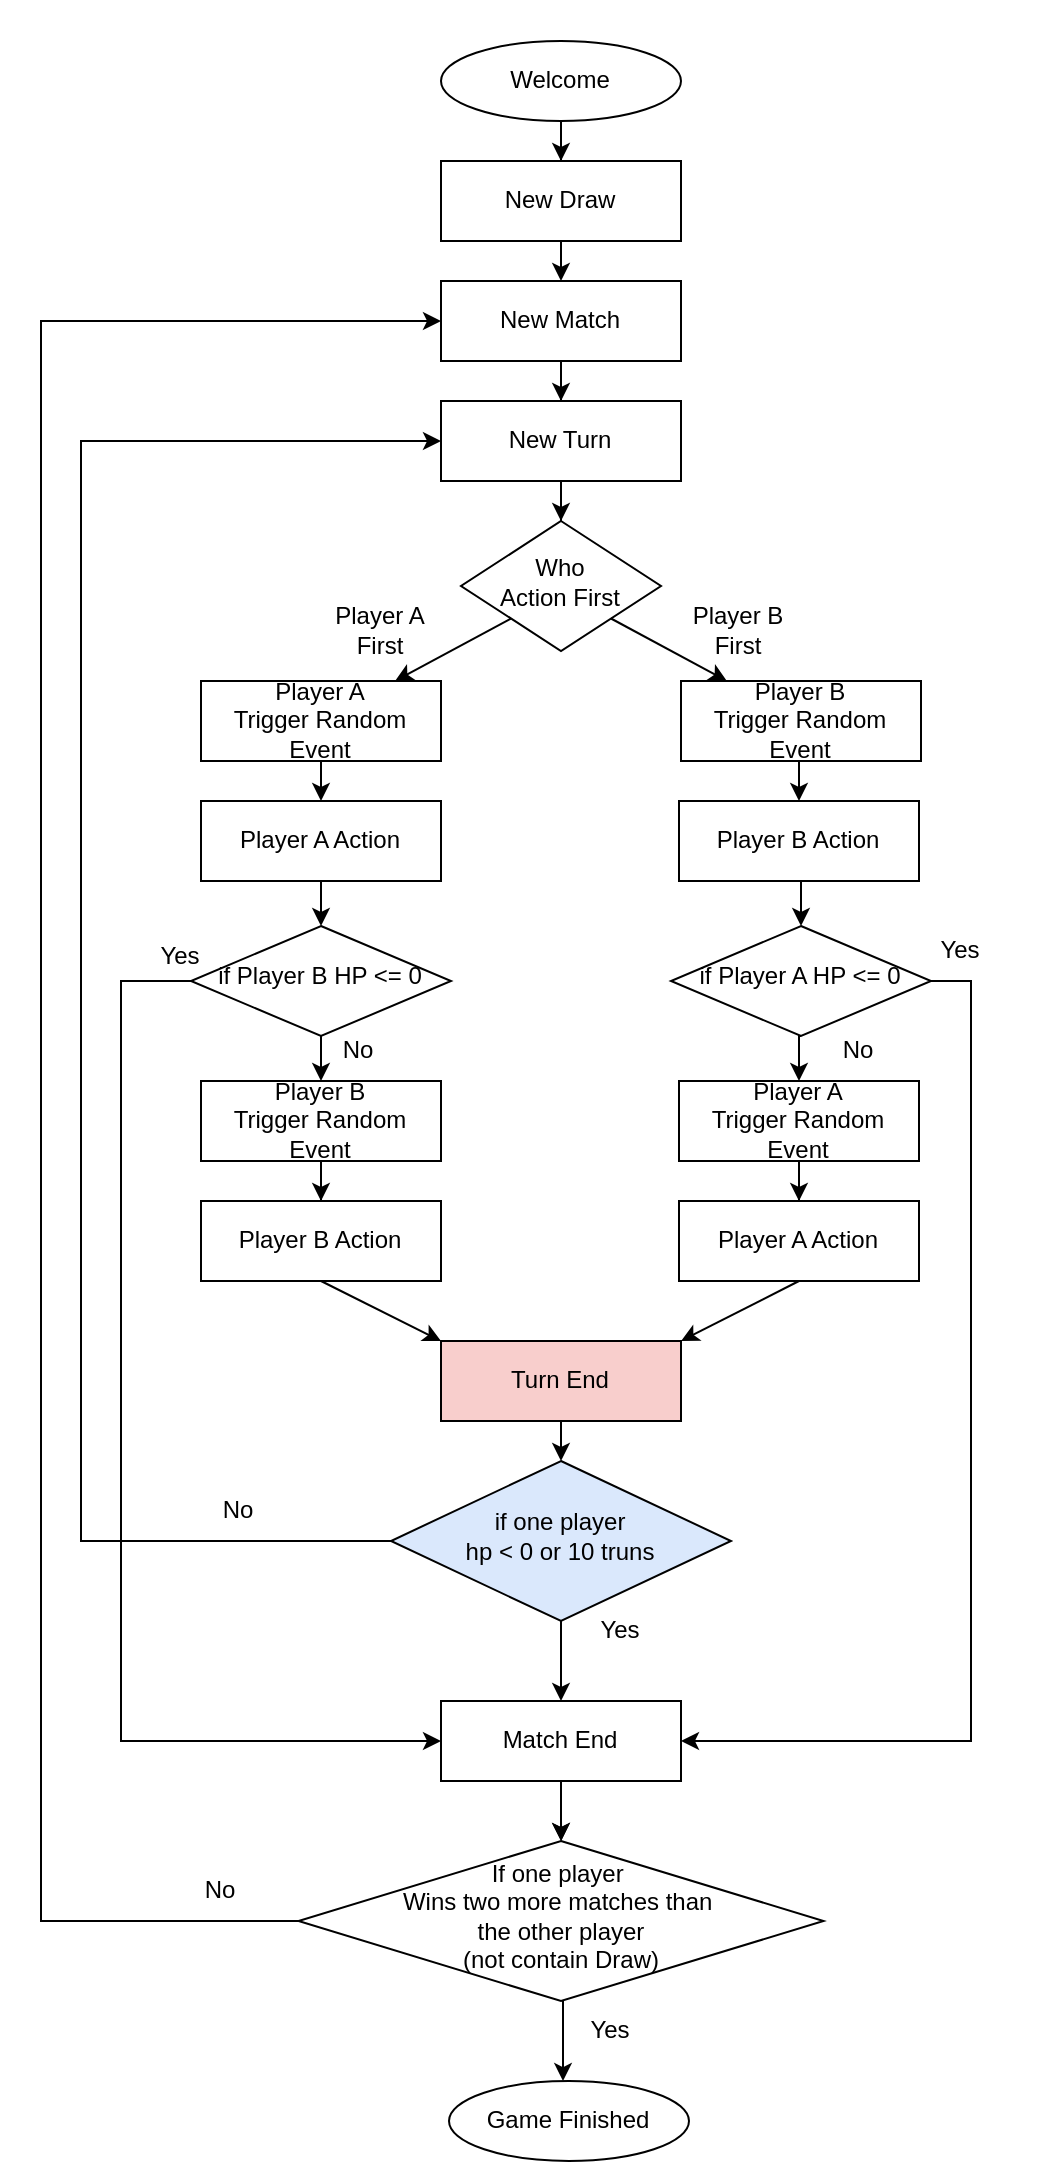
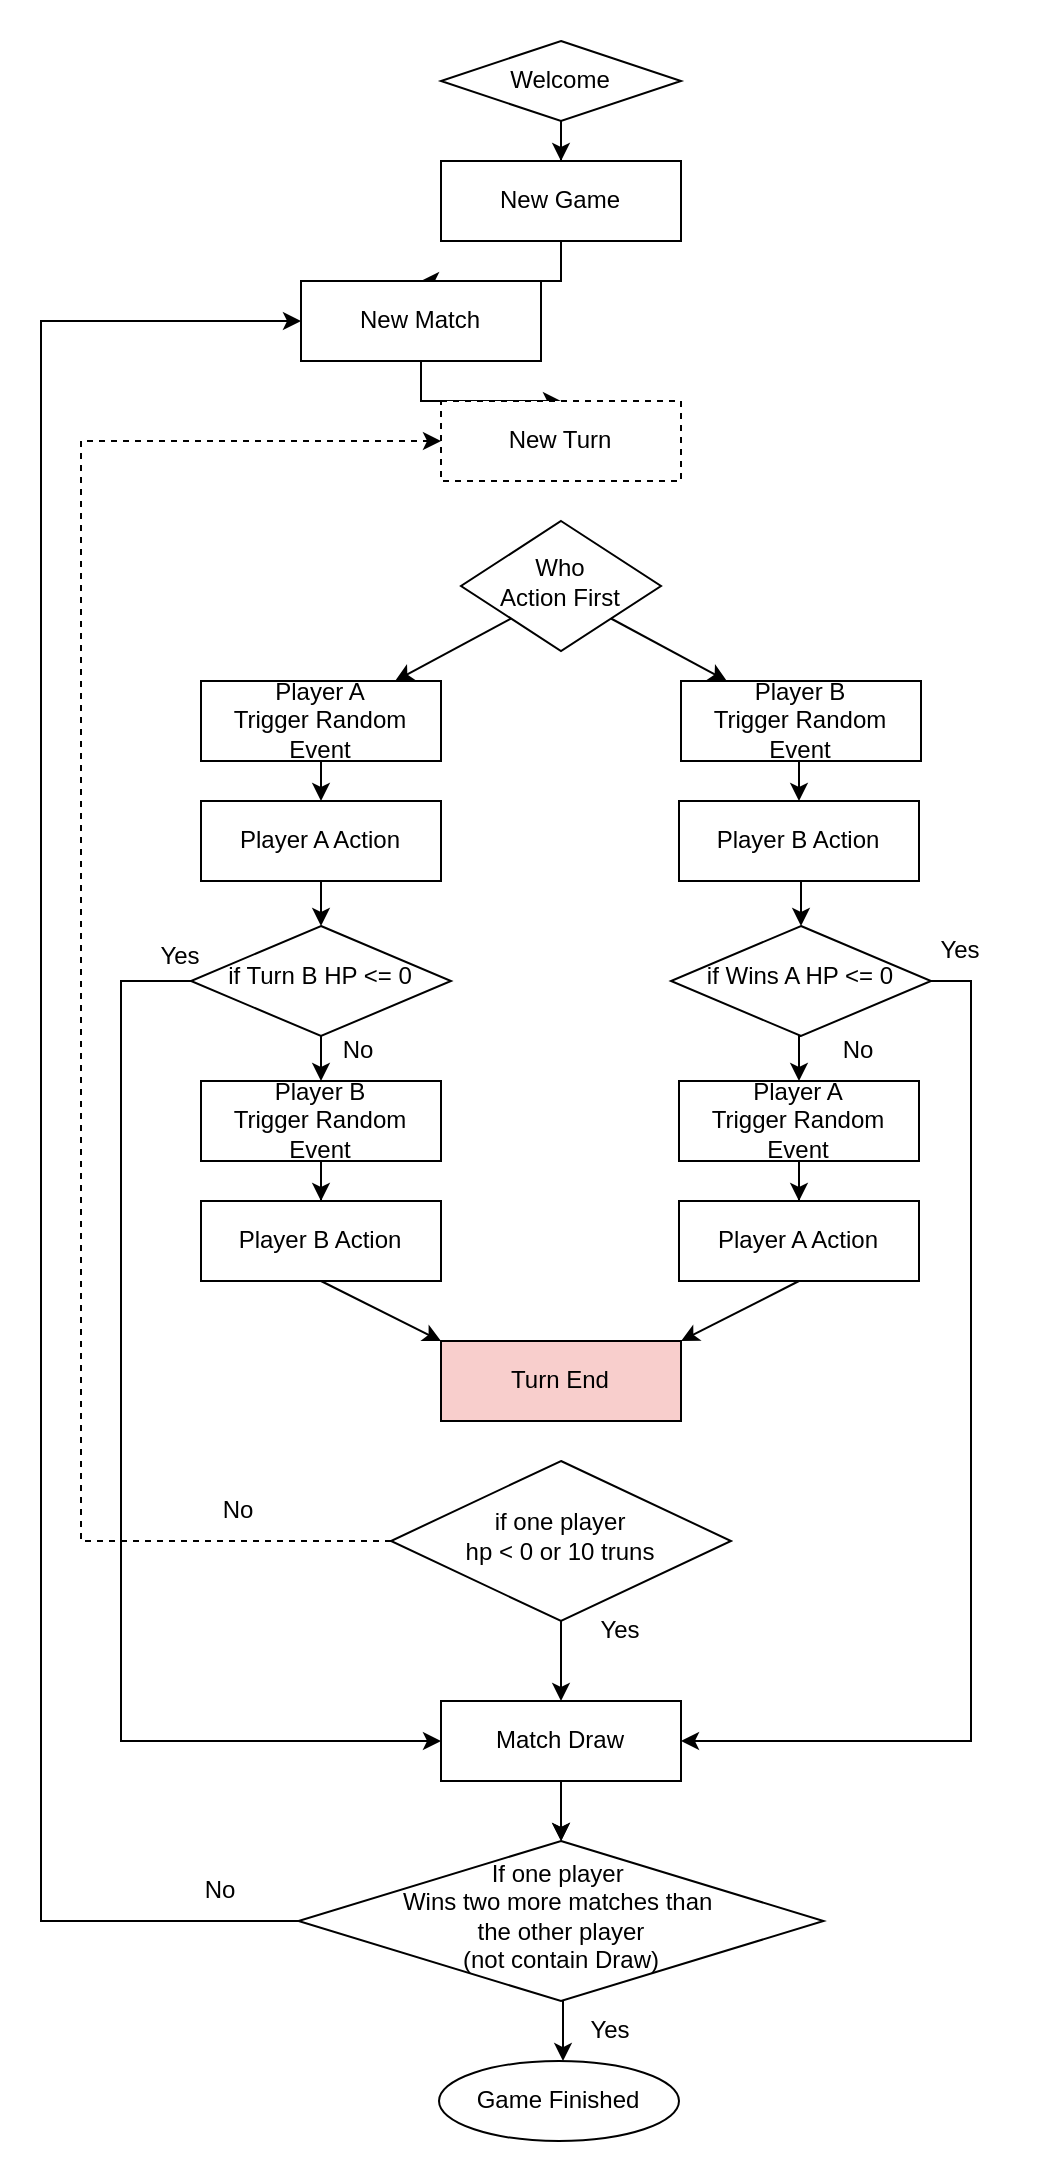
- <mxCell id="44" value="Welcome" style="ellipse;whiteSpace=wrap;html=1;" vertex="1" parent="1"><mxGeometry x="220" y="20" width="120" height="40" as="geometry" /></mxCell>
+ <mxCell id="44" value="Welcome" style="rhombus;whiteSpace=wrap;html=1;" vertex="1" parent="1"><mxGeometry x="220" y="20" width="120" height="40" as="geometry" /></mxCell>
- <mxCell id="26" value="New Draw" style="rounded=0;whiteSpace=wrap;html=1;" vertex="1" parent="1"><mxGeometry x="220" y="80" width="120" height="40" as="geometry" /></mxCell>
+ <mxCell id="26" value="New Game" style="rounded=0;whiteSpace=wrap;html=1;" vertex="1" parent="1"><mxGeometry x="220" y="80" width="120" height="40" as="geometry" /></mxCell>
- <mxCell id="27" value="New Match" style="rounded=0;whiteSpace=wrap;html=1;" vertex="1" parent="1"><mxGeometry x="220" y="140" width="120" height="40" as="geometry" /></mxCell>
+ <mxCell id="27" value="New Match" style="rounded=0;whiteSpace=wrap;html=1;" vertex="1" parent="1"><mxGeometry x="150" y="140" width="120" height="40" as="geometry" /></mxCell>
- <mxCell id="28" value="New Turn" style="rounded=0;whiteSpace=wrap;html=1;" vertex="1" parent="1"><mxGeometry x="220" y="200" width="120" height="40" as="geometry" /></mxCell>
+ <mxCell id="28" value="New Turn" style="rounded=0;whiteSpace=wrap;html=1;dashed=1;" vertex="1" parent="1"><mxGeometry x="220" y="200" width="120" height="40" as="geometry" /></mxCell>
- <mxCell id="4" style="edgeStyle=orthogonalEdgeStyle;rounded=0;orthogonalLoop=1;jettySize=auto;html=1;entryX=0.5;entryY=0;entryDx=0;entryDy=0;" parent="1" source="28" target="3" edge="1"><mxGeometry relative="1" as="geometry"><mxPoint x="280" y="290" as="sourcePoint" /></mxGeometry></mxCell>
- <mxCell id="7" value="Player A First" style="text;html=1;align=center;verticalAlign=middle;whiteSpace=wrap;rounded=0;" parent="1" vertex="1"><mxGeometry x="160" y="300" width="60" height="30" as="geometry" /></mxCell>
- <mxCell id="8" value="Player B First" style="text;html=1;align=center;verticalAlign=middle;whiteSpace=wrap;rounded=0;" parent="1" vertex="1"><mxGeometry x="339" y="300" width="60" height="30" as="geometry" /></mxCell>
- <mxCell id="9" style="edgeStyle=orthogonalEdgeStyle;rounded=0;orthogonalLoop=1;jettySize=auto;html=1;exitX=0;exitY=0.5;exitDx=0;exitDy=0;" parent="1" source="11" target="28" edge="1"><mxGeometry relative="1" as="geometry"><Array as="points"><mxPoint x="40" y="770" /><mxPoint x="40" y="220" /></Array><mxPoint x="220" y="270" as="targetPoint" /></mxGeometry></mxCell>
+ <mxCell id="9" style="edgeStyle=orthogonalEdgeStyle;rounded=0;orthogonalLoop=1;jettySize=auto;html=1;exitX=0;exitY=0.5;exitDx=0;exitDy=0;dashed=1;" parent="1" source="11" target="28" edge="1"><mxGeometry relative="1" as="geometry"><Array as="points"><mxPoint x="40" y="770" /><mxPoint x="40" y="220" /></Array><mxPoint x="220" y="270" as="targetPoint" /></mxGeometry></mxCell>
- <mxCell id="54" value="&lt;div&gt;if Player B HP &amp;lt;= 0&lt;br&gt;&lt;/div&gt;" style="rhombus;whiteSpace=wrap;html=1;shadow=0;fontFamily=Helvetica;fontSize=12;align=center;strokeWidth=1;spacing=6;spacingTop=-4;" vertex="1" parent="1"><mxGeometry x="95" y="462.5" width="130" height="55" as="geometry" /></mxCell>
+ <mxCell id="54" value="&lt;div&gt;if Turn B HP &amp;lt;= 0&lt;br&gt;&lt;/div&gt;" style="rhombus;whiteSpace=wrap;html=1;shadow=0;fontFamily=Helvetica;fontSize=12;align=center;strokeWidth=1;spacing=6;spacingTop=-4;" vertex="1" parent="1"><mxGeometry x="95" y="462.5" width="130" height="55" as="geometry" /></mxCell>
- <mxCell id="51" value="&lt;div&gt;if Player A HP &amp;lt;= 0&lt;br&gt;&lt;/div&gt;" style="rhombus;whiteSpace=wrap;html=1;shadow=0;fontFamily=Helvetica;fontSize=12;align=center;strokeWidth=1;spacing=6;spacingTop=-4;" vertex="1" parent="1"><mxGeometry x="335" y="462.5" width="130" height="55" as="geometry" /></mxCell>
+ <mxCell id="51" value="&lt;div&gt;if Wins A HP &amp;lt;= 0&lt;br&gt;&lt;/div&gt;" style="rhombus;whiteSpace=wrap;html=1;shadow=0;fontFamily=Helvetica;fontSize=12;align=center;strokeWidth=1;spacing=6;spacingTop=-4;" vertex="1" parent="1"><mxGeometry x="335" y="462.5" width="130" height="55" as="geometry" /></mxCell>
- <mxCell id="14" value="" style="endArrow=classic;html=1;rounded=0;exitX=0.5;exitY=1;exitDx=0;exitDy=0;entryX=0.5;entryY=0;entryDx=0;entryDy=0;" parent="1" source="48" target="11" edge="1"><mxGeometry width="50" height="50" relative="1" as="geometry"><mxPoint x="280" y="670" as="sourcePoint" /><mxPoint x="350" y="615" as="targetPoint" /></mxGeometry></mxCell>
- <mxCell id="11" value="&lt;div&gt;if one player&lt;/div&gt;&lt;div&gt;hp &amp;lt; 0 or 10 truns&lt;br&gt;&lt;/div&gt;" style="rhombus;whiteSpace=wrap;html=1;shadow=0;fontFamily=Helvetica;fontSize=12;align=center;strokeWidth=1;spacing=6;spacingTop=-4;fillColor=#dae8fc;" parent="1" vertex="1"><mxGeometry x="195" y="730" width="170" height="80" as="geometry" /></mxCell>
+ <mxCell id="11" value="&lt;div&gt;if one player&lt;/div&gt;&lt;div&gt;hp &amp;lt; 0 or 10 truns&lt;br&gt;&lt;/div&gt;" style="rhombus;whiteSpace=wrap;html=1;shadow=0;fontFamily=Helvetica;fontSize=12;align=center;strokeWidth=1;spacing=6;spacingTop=-4;" parent="1" vertex="1"><mxGeometry x="195" y="730" width="170" height="80" as="geometry" /></mxCell>
- <mxCell id="46" value="Match End" style="rounded=0;whiteSpace=wrap;html=1;" vertex="1" parent="1"><mxGeometry x="220" y="850" width="120" height="40" as="geometry" /></mxCell>
+ <mxCell id="46" value="Match Draw" style="rounded=0;whiteSpace=wrap;html=1;" vertex="1" parent="1"><mxGeometry x="220" y="850" width="120" height="40" as="geometry" /></mxCell>
- <mxCell id="24" value="Game Finished" style="ellipse;whiteSpace=wrap;html=1;" vertex="1" parent="1"><mxGeometry x="224" y="1040" width="120" height="40" as="geometry" /></mxCell>
+ <mxCell id="24" value="Game Finished" style="ellipse;whiteSpace=wrap;html=1;" vertex="1" parent="1"><mxGeometry x="219" y="1030" width="120" height="40" as="geometry" /></mxCell>
